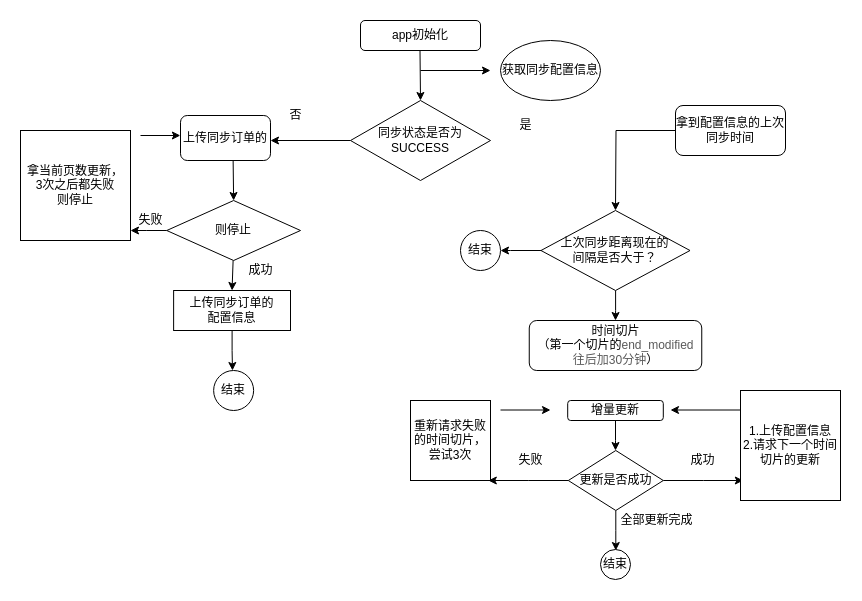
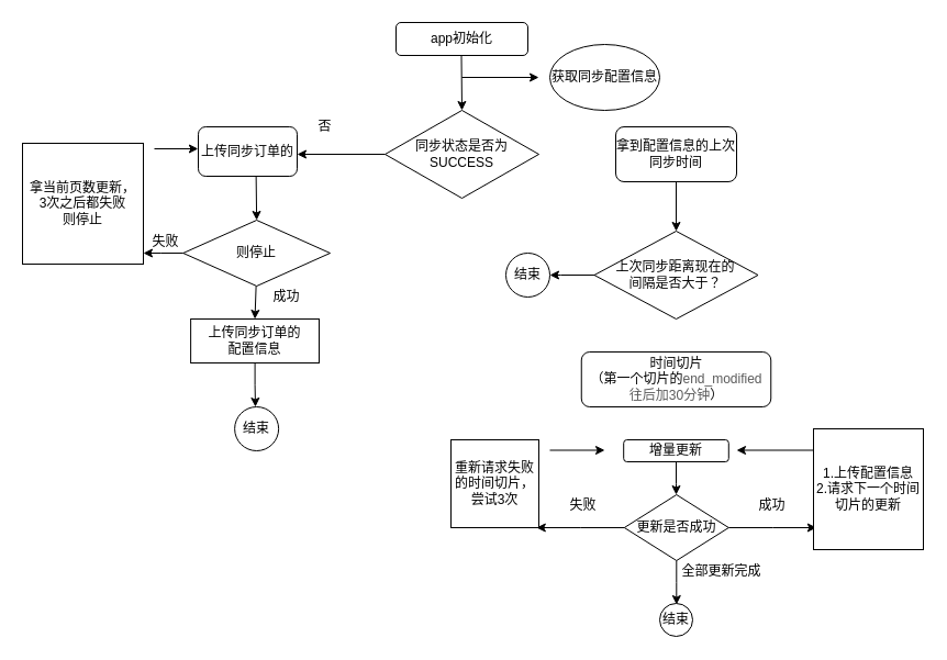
- <mxCell id="10" value="是" style="text;html=1;align=center;verticalAlign=middle;resizable=0;points=[];autosize=1;" vertex="1" parent="1"><mxGeometry x="510" y="115" width="30" height="20" as="geometry" /></mxCell>
- <mxCell id="9" value="拿到配置信息的上次同步时间" style="rounded=1;whiteSpace=wrap;html=1;" vertex="1" parent="1"><mxGeometry x="675" y="105" width="110" height="50" as="geometry" /></mxCell>
+ <mxCell id="9" value="拿到配置信息的上次同步时间" style="rounded=1;whiteSpace=wrap;html=1;" vertex="1" parent="1"><mxGeometry x="560" y="115" width="110" height="50" as="geometry" /></mxCell>
- <mxCell id="13" value="" style="edgeStyle=orthogonalEdgeStyle;rounded=0;orthogonalLoop=1;jettySize=auto;html=1;entryX=0.5;entryY=0;entryDx=0;entryDy=0;" edge="1" parent="1" source="14" target="16"><mxGeometry relative="1" as="geometry"><mxPoint x="615" y="370" as="targetPoint" /></mxGeometry></mxCell>
